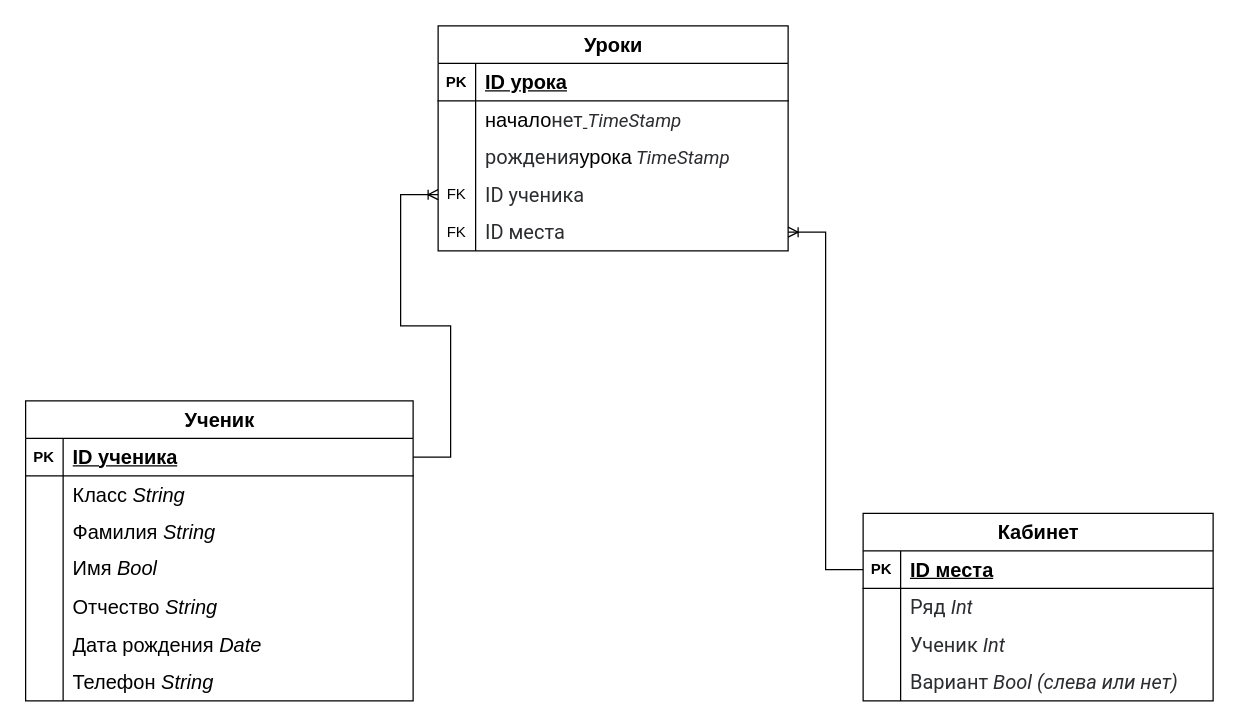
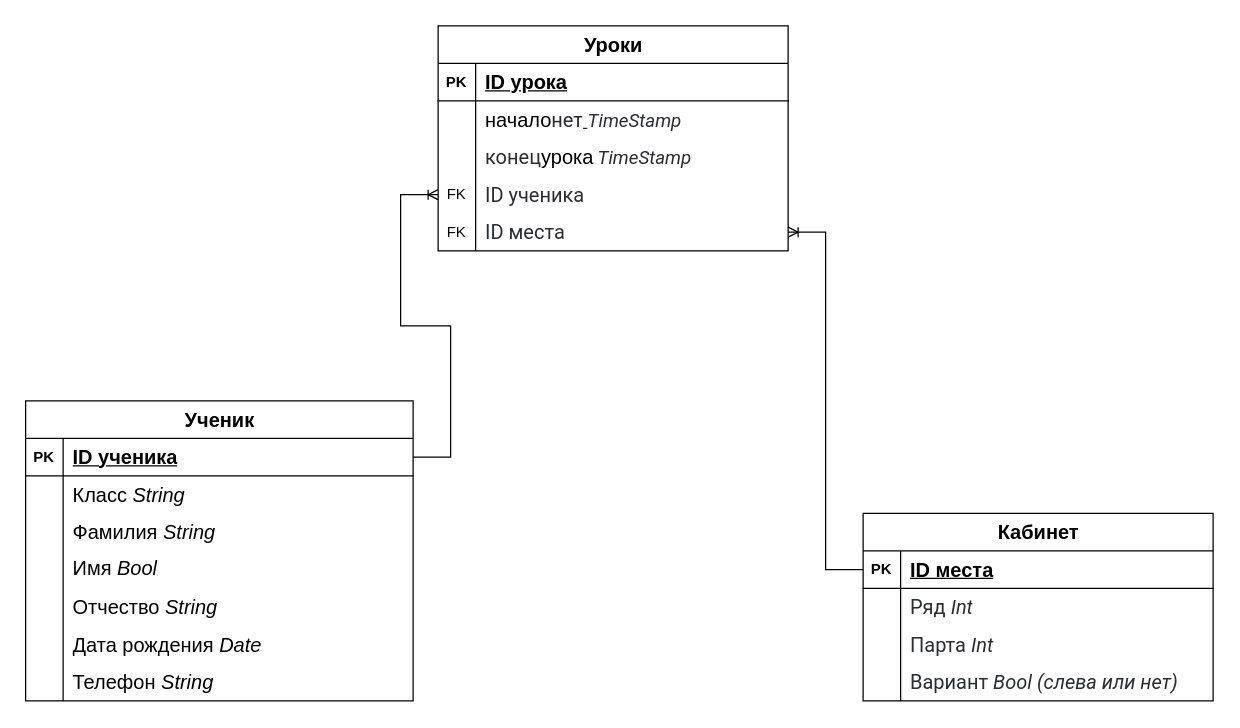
- <mxCell id="46" value="&lt;font style=&quot;font-size: 16px;&quot;&gt;&lt;span style=&quot;box-sizing: border-box; color: rgb(44, 45, 48); font-family: Roboto, &amp;quot;San Francisco&amp;quot;, &amp;quot;Helvetica Neue&amp;quot;, Helvetica, Arial; background-color: rgb(255, 255, 255);&quot;&gt;рождения&lt;/span&gt;урока&lt;/font&gt;&amp;nbsp;&lt;em style=&quot;box-sizing: border-box; color: rgb(44, 45, 48); font-family: Roboto, &amp;quot;San Francisco&amp;quot;, &amp;quot;Helvetica Neue&amp;quot;, Helvetica, Arial; font-size: 15px; background-color: rgb(255, 255, 255);&quot;&gt;TimeStamp&lt;/em&gt;" style="shape=partialRectangle;connectable=0;fillColor=none;top=0;left=0;bottom=0;right=0;align=left;spacingLeft=6;overflow=hidden;whiteSpace=wrap;html=1;" vertex="1" parent="44"><mxGeometry x="30" width="250" height="30" as="geometry"><mxRectangle width="250" height="30" as="alternateBounds" /></mxGeometry></mxCell>
+ <mxCell id="46" value="&lt;font style=&quot;font-size: 16px;&quot;&gt;&lt;span style=&quot;box-sizing: border-box; color: rgb(44, 45, 48); font-family: Roboto, &amp;quot;San Francisco&amp;quot;, &amp;quot;Helvetica Neue&amp;quot;, Helvetica, Arial; background-color: rgb(255, 255, 255);&quot;&gt;конец&lt;/span&gt;урока&lt;/font&gt;&amp;nbsp;&lt;em style=&quot;box-sizing: border-box; color: rgb(44, 45, 48); font-family: Roboto, &amp;quot;San Francisco&amp;quot;, &amp;quot;Helvetica Neue&amp;quot;, Helvetica, Arial; font-size: 15px; background-color: rgb(255, 255, 255);&quot;&gt;TimeStamp&lt;/em&gt;" style="shape=partialRectangle;connectable=0;fillColor=none;top=0;left=0;bottom=0;right=0;align=left;spacingLeft=6;overflow=hidden;whiteSpace=wrap;html=1;" vertex="1" parent="44"><mxGeometry x="30" width="250" height="30" as="geometry"><mxRectangle width="250" height="30" as="alternateBounds" /></mxGeometry></mxCell>
- <mxCell id="33" value="&lt;font face=&quot;Roboto, San Francisco, Helvetica Neue, Helvetica, Arial&quot; color=&quot;#2c2d30&quot;&gt;&lt;span style=&quot;font-size: 16px; background-color: rgb(255, 255, 255);&quot;&gt;Ученик &lt;i&gt;Int&lt;/i&gt;&lt;/span&gt;&lt;/font&gt;" style="shape=partialRectangle;connectable=0;fillColor=none;top=0;left=0;bottom=0;right=0;align=left;spacingLeft=6;overflow=hidden;whiteSpace=wrap;html=1;" vertex="1" parent="31"><mxGeometry x="30" width="250" height="30" as="geometry"><mxRectangle width="250" height="30" as="alternateBounds" /></mxGeometry></mxCell>
+ <mxCell id="33" value="&lt;font face=&quot;Roboto, San Francisco, Helvetica Neue, Helvetica, Arial&quot; color=&quot;#2c2d30&quot;&gt;&lt;span style=&quot;font-size: 16px; background-color: rgb(255, 255, 255);&quot;&gt;Парта &lt;i&gt;Int&lt;/i&gt;&lt;/span&gt;&lt;/font&gt;" style="shape=partialRectangle;connectable=0;fillColor=none;top=0;left=0;bottom=0;right=0;align=left;spacingLeft=6;overflow=hidden;whiteSpace=wrap;html=1;" vertex="1" parent="31"><mxGeometry x="30" width="250" height="30" as="geometry"><mxRectangle width="250" height="30" as="alternateBounds" /></mxGeometry></mxCell>
